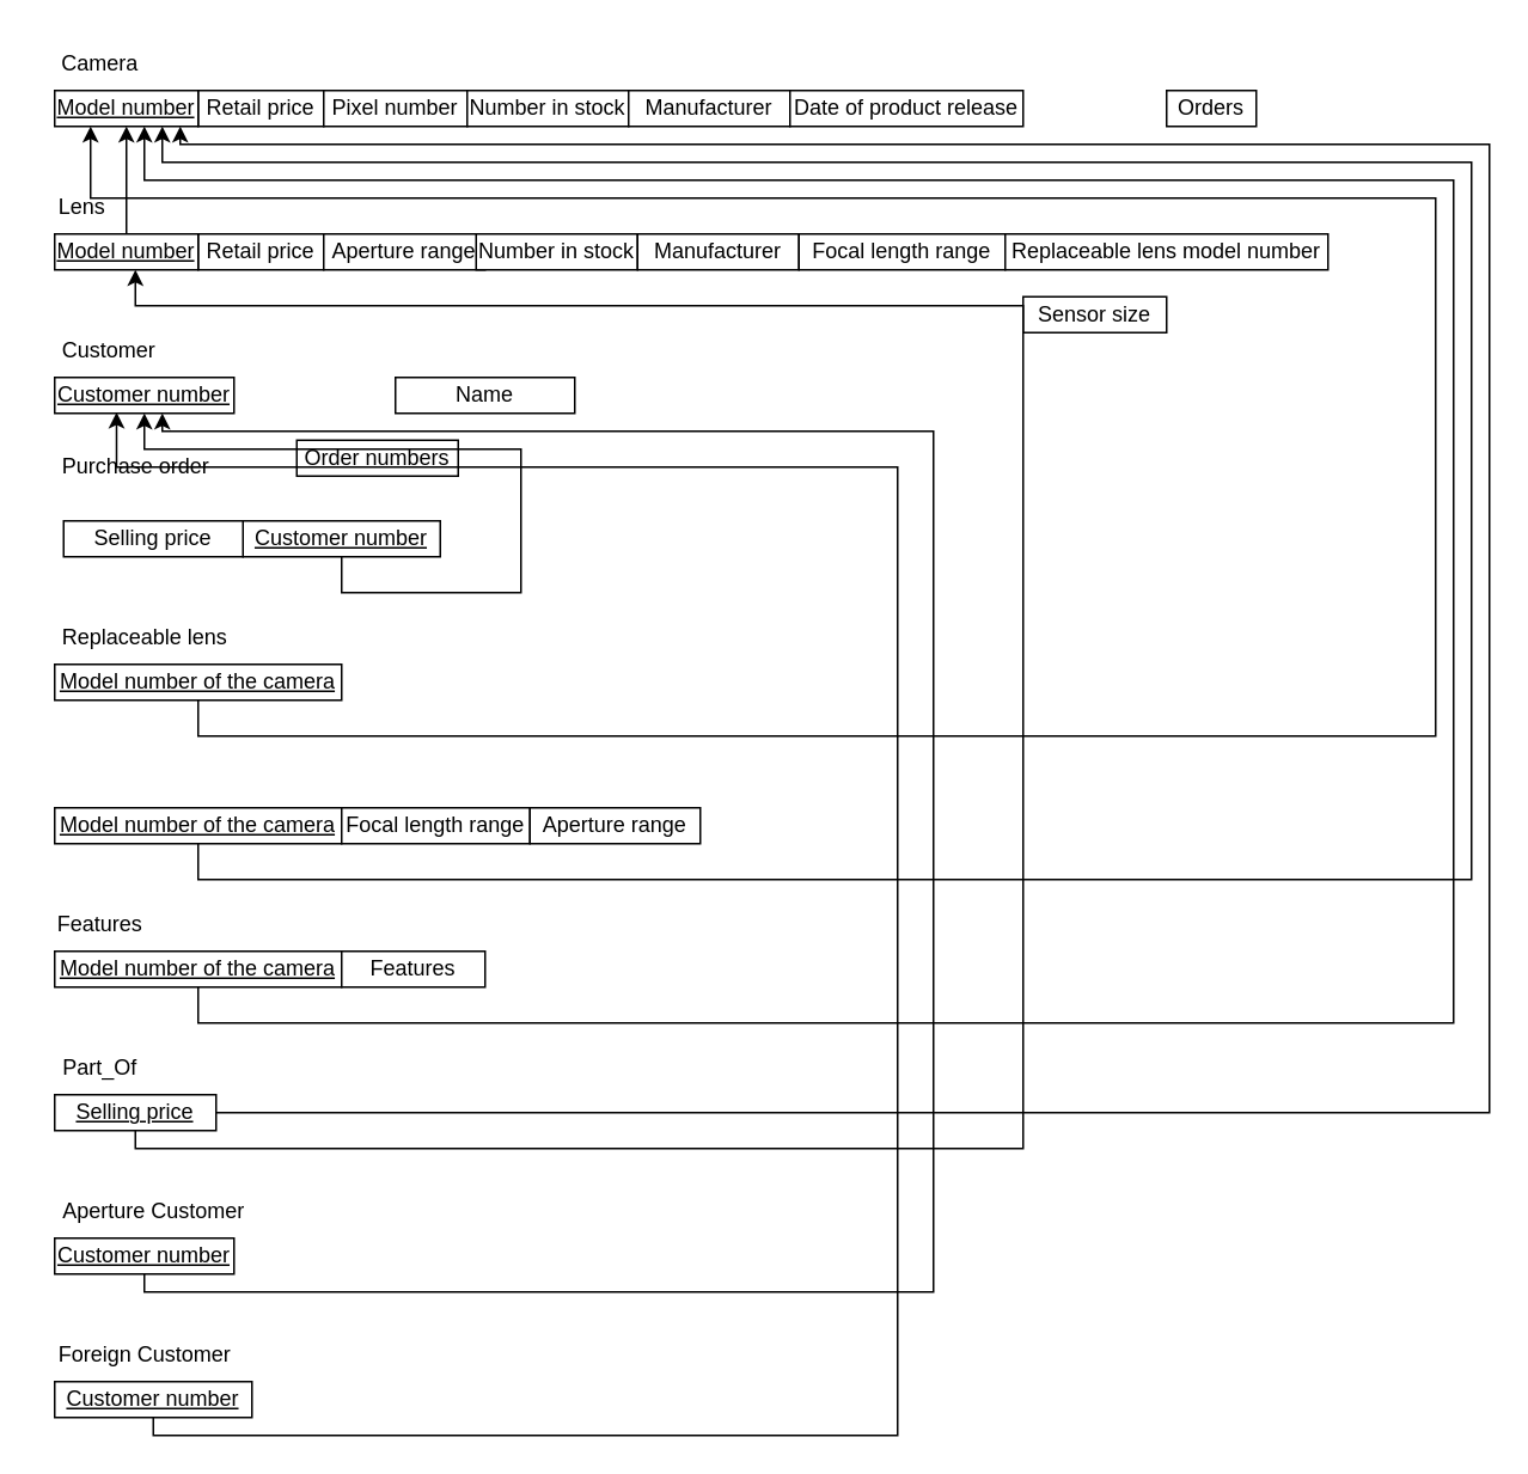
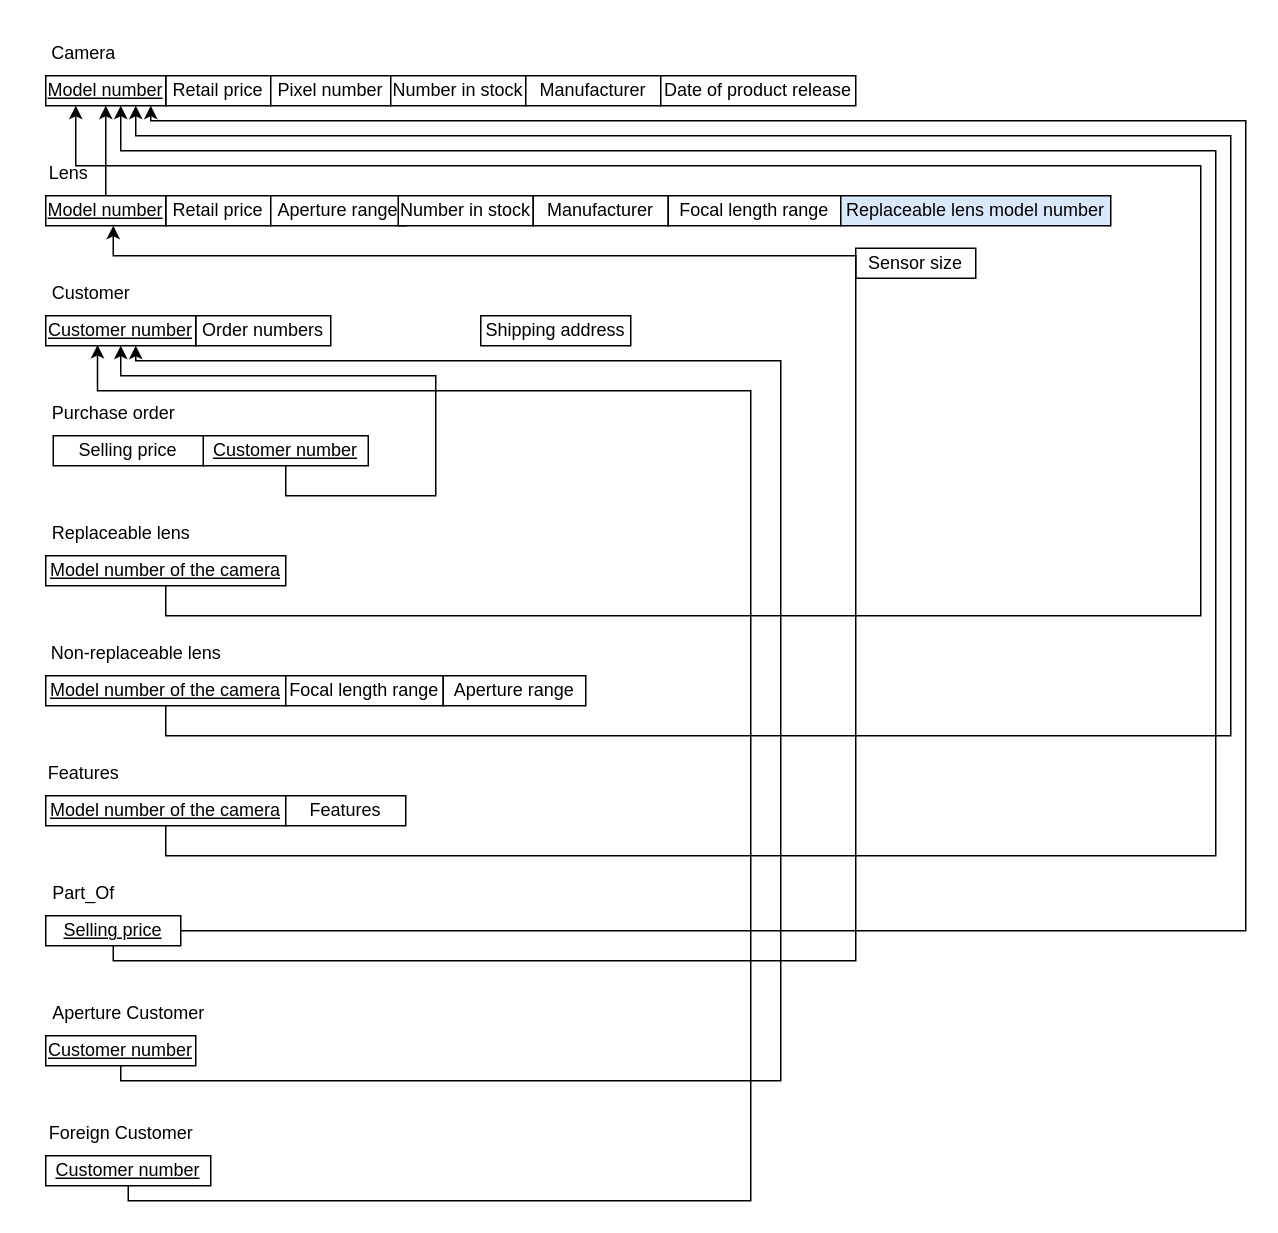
- <mxCell id="18" value="Orders" style="whiteSpace=wrap;html=1;align=center;" vertex="1" parent="1"><mxGeometry x="650" y="50" width="50" height="20" as="geometry" /></mxCell>
- <mxCell id="50" value="Replaceable lens model number" style="whiteSpace=wrap;html=1;align=center;" vertex="1" parent="1"><mxGeometry x="560" y="130" width="180" height="20" as="geometry" /></mxCell>
+ <mxCell id="50" value="Replaceable lens model number" style="whiteSpace=wrap;html=1;align=center;fillColor=#dae8fc;" vertex="1" parent="1"><mxGeometry x="560" y="130" width="180" height="20" as="geometry" /></mxCell>
- <mxCell id="49" value="Name" style="whiteSpace=wrap;html=1;align=center;" vertex="1" parent="1"><mxGeometry x="220" y="210" width="100" height="20" as="geometry" /></mxCell>
+ <mxCell id="48" value="Shipping address" style="whiteSpace=wrap;html=1;align=center;" vertex="1" parent="1"><mxGeometry x="320" y="210" width="100" height="20" as="geometry" /></mxCell>
- <mxCell id="20" value="Order numbers" style="whiteSpace=wrap;html=1;align=center;" vertex="1" parent="1"><mxGeometry x="165" y="245" width="90" height="20" as="geometry" /></mxCell>
+ <mxCell id="20" value="Order numbers" style="whiteSpace=wrap;html=1;align=center;" vertex="1" parent="1"><mxGeometry x="130" y="210" width="90" height="20" as="geometry" /></mxCell>
- <mxCell id="22" value="Purchase order" style="text;html=1;align=center;verticalAlign=middle;resizable=0;points=[];autosize=1;strokeColor=none;fillColor=none;" vertex="1" parent="1"><mxGeometry x="20" y="245" width="110" height="30" as="geometry" /></mxCell>
+ <mxCell id="22" value="Purchase order" style="text;html=1;align=center;verticalAlign=middle;resizable=0;points=[];autosize=1;strokeColor=none;fillColor=none;" vertex="1" parent="1"><mxGeometry x="20" y="260" width="110" height="30" as="geometry" /></mxCell>
+ <mxCell id="31" value="Non-replaceable lens" style="text;html=1;align=center;verticalAlign=middle;resizable=0;points=[];autosize=1;strokeColor=none;fillColor=none;" vertex="1" parent="1"><mxGeometry x="20" y="420" width="140" height="30" as="geometry" /></mxCell>
